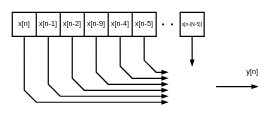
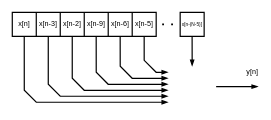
- <mxCell id="5" value="x[n-1]" style="shape=partialRectangle;html=1;whiteSpace=wrap;connectable=0;overflow=hidden;fillColor=none;top=0;left=0;bottom=0;right=0;pointerEvents=1;rounded=1;strokeWidth=2;" parent="3" vertex="1"><mxGeometry x="40" width="40" height="40" as="geometry"><mxRectangle width="40" height="40" as="alternateBounds" /></mxGeometry></mxCell>
+ <mxCell id="5" value="x[n-3]" style="shape=partialRectangle;html=1;whiteSpace=wrap;connectable=0;overflow=hidden;fillColor=none;top=0;left=0;bottom=0;right=0;pointerEvents=1;rounded=1;strokeWidth=2;" parent="3" vertex="1"><mxGeometry x="40" width="40" height="40" as="geometry"><mxRectangle width="40" height="40" as="alternateBounds" /></mxGeometry></mxCell>
- <mxCell id="8" value="&lt;span style=&quot;&quot;&gt;x[n-4]&lt;/span&gt;" style="shape=partialRectangle;html=1;whiteSpace=wrap;connectable=0;overflow=hidden;fillColor=none;top=0;left=0;bottom=0;right=0;pointerEvents=1;rounded=1;strokeWidth=2;" parent="3" vertex="1"><mxGeometry x="160" width="40" height="40" as="geometry"><mxRectangle width="40" height="40" as="alternateBounds" /></mxGeometry></mxCell>
+ <mxCell id="8" value="&lt;span style=&quot;&quot;&gt;x[n-6]&lt;/span&gt;" style="shape=partialRectangle;html=1;whiteSpace=wrap;connectable=0;overflow=hidden;fillColor=none;top=0;left=0;bottom=0;right=0;pointerEvents=1;rounded=1;strokeWidth=2;" parent="3" vertex="1"><mxGeometry x="160" width="40" height="40" as="geometry"><mxRectangle width="40" height="40" as="alternateBounds" /></mxGeometry></mxCell>
